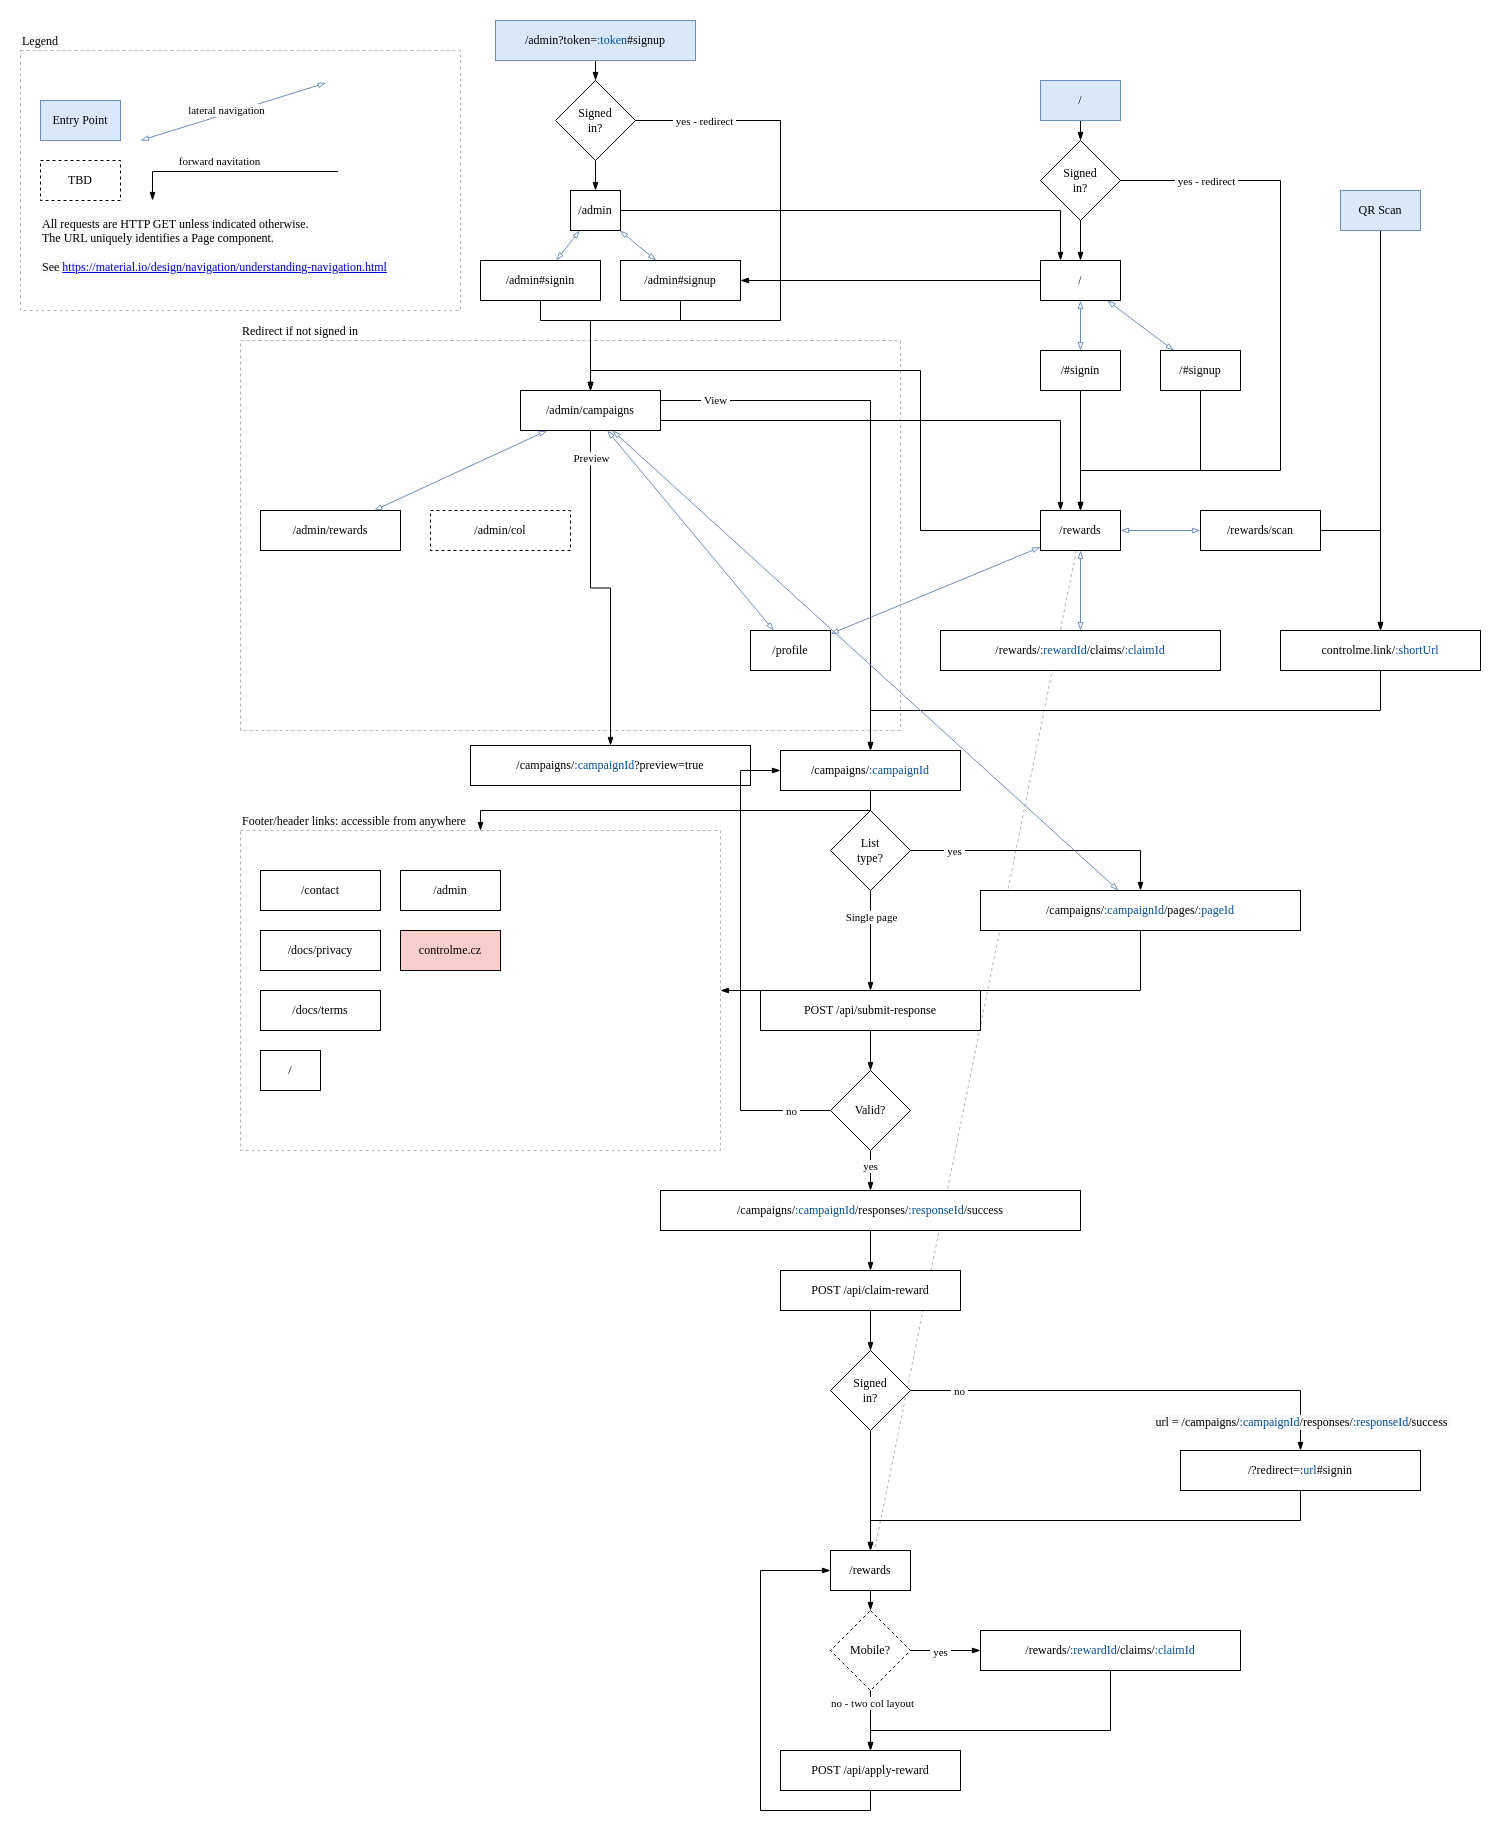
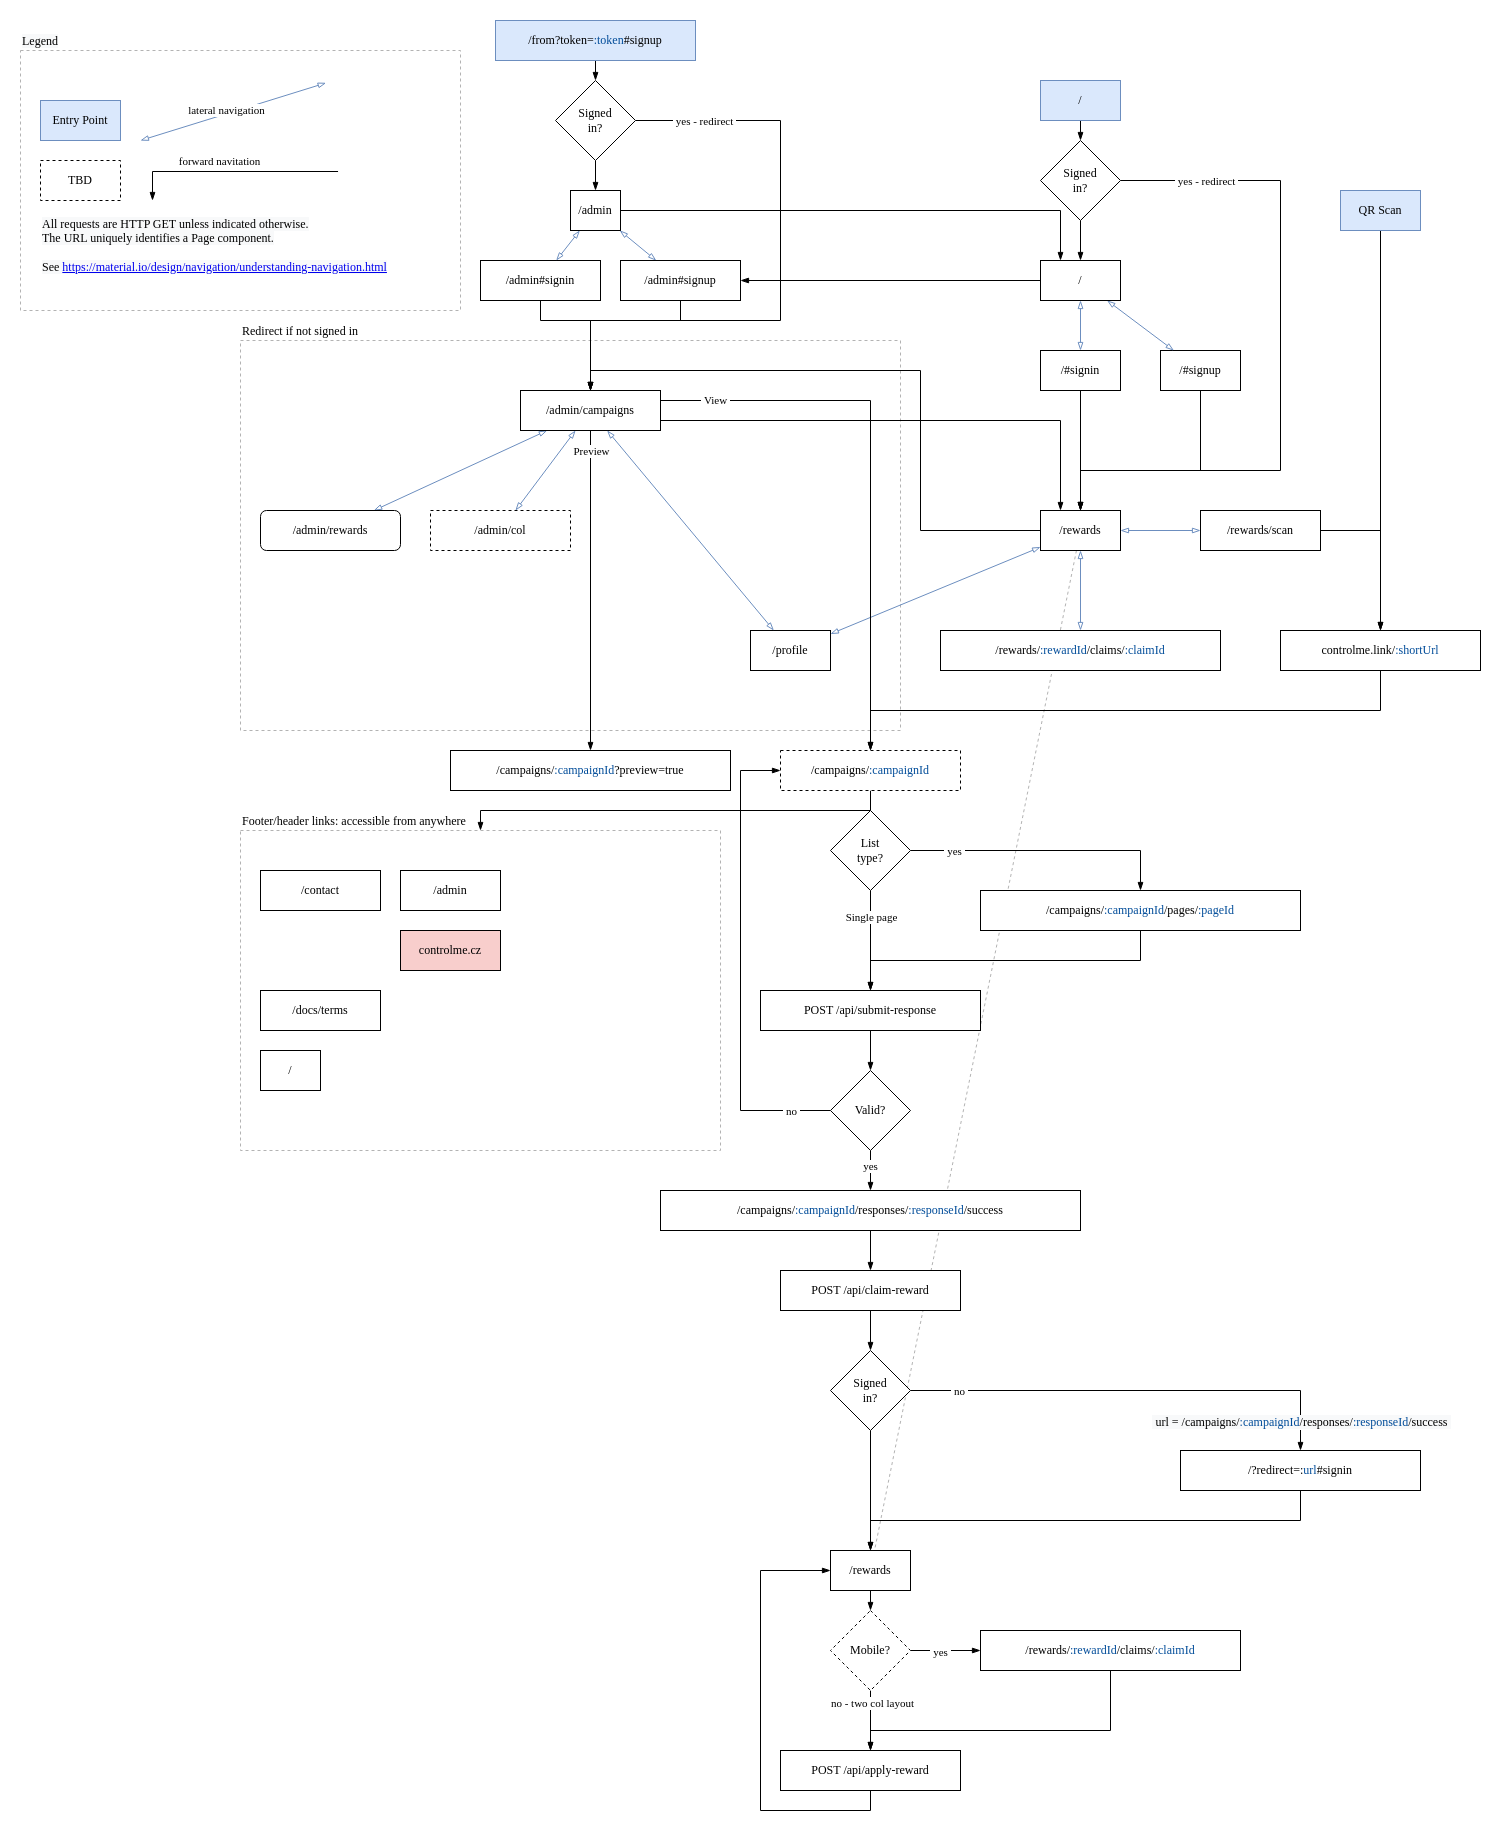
- <mxCell id="47" value="/admin?token=&lt;font color=&quot;#004c99&quot;&gt;:token&lt;/font&gt;#signup" style="rounded=0;whiteSpace=wrap;html=1;fontFamily=Fira Code;fontSource=https%3A%2F%2Ffonts.googleapis.com%2Fcss%3Ffamily%3DFira%2BCode;fillColor=#dae8fc;strokeColor=#6c8ebf;" vertex="1" parent="1"><mxGeometry x="495" y="20" width="200" height="40" as="geometry" /></mxCell>
+ <mxCell id="47" value="/from?token=&lt;font color=&quot;#004c99&quot;&gt;:token&lt;/font&gt;#signup" style="rounded=0;whiteSpace=wrap;html=1;fontFamily=Fira Code;fontSource=https%3A%2F%2Ffonts.googleapis.com%2Fcss%3Ffamily%3DFira%2BCode;fillColor=#dae8fc;strokeColor=#6c8ebf;" vertex="1" parent="1"><mxGeometry x="495" y="20" width="200" height="40" as="geometry" /></mxCell>
- <mxCell id="32" value="/admin/rewards" style="rounded=0;whiteSpace=wrap;html=1;fontFamily=Fira Code;fontSource=https%3A%2F%2Ffonts.googleapis.com%2Fcss%3Ffamily%3DFira%2BCode;" vertex="1" parent="1"><mxGeometry x="260" y="510" width="140" height="40" as="geometry" /></mxCell>
+ <mxCell id="32" value="/admin/rewards" style="whiteSpace=wrap;html=1;fontFamily=Fira Code;fontSource=https%3A%2F%2Ffonts.googleapis.com%2Fcss%3Ffamily%3DFira%2BCode;rounded=1;" vertex="1" parent="1"><mxGeometry x="260" y="510" width="140" height="40" as="geometry" /></mxCell>
- <mxCell id="30" style="edgeStyle=none;rounded=0;orthogonalLoop=1;jettySize=auto;html=1;fontFamily=Fira Code;fontSource=https%3A%2F%2Ffonts.googleapis.com%2Fcss%3Ffamily%3DFira%2BCode;startArrow=blockThin;startFill=0;endArrow=blockThin;endFill=0;fillColor=#dae8fc;strokeColor=#6c8ebf;" edge="1" parent="1" source="31" target="38"><mxGeometry relative="1" as="geometry" /></mxCell>
+ <mxCell id="30" style="edgeStyle=none;rounded=0;orthogonalLoop=1;jettySize=auto;html=1;fontFamily=Fira Code;fontSource=https%3A%2F%2Ffonts.googleapis.com%2Fcss%3Ffamily%3DFira%2BCode;startArrow=blockThin;startFill=0;endArrow=blockThin;endFill=0;fillColor=#dae8fc;strokeColor=#6c8ebf;" edge="1" parent="1" source="31" target="33"><mxGeometry relative="1" as="geometry" /></mxCell>
- <mxCell id="36" value="/campaigns/&lt;font color=&quot;#004c99&quot;&gt;:campaignId&lt;/font&gt;?preview=true" style="rounded=0;whiteSpace=wrap;html=1;fontFamily=Fira Code;fontSource=https%3A%2F%2Ffonts.googleapis.com%2Fcss%3Ffamily%3DFira%2BCode;" vertex="1" parent="1"><mxGeometry x="470" y="745" width="280" height="40" as="geometry" /></mxCell>
+ <mxCell id="36" value="/campaigns/&lt;font color=&quot;#004c99&quot;&gt;:campaignId&lt;/font&gt;?preview=true" style="rounded=0;whiteSpace=wrap;html=1;fontFamily=Fira Code;fontSource=https%3A%2F%2Ffonts.googleapis.com%2Fcss%3Ffamily%3DFira%2BCode;" vertex="1" parent="1"><mxGeometry x="450" y="750" width="280" height="40" as="geometry" /></mxCell>
- <mxCell id="35" value="/campaigns/&lt;font color=&quot;#004c99&quot;&gt;:campaignId&lt;/font&gt;" style="rounded=0;whiteSpace=wrap;html=1;fontFamily=Fira Code;fontSource=https%3A%2F%2Ffonts.googleapis.com%2Fcss%3Ffamily%3DFira%2BCode;" vertex="1" parent="1"><mxGeometry y="750" width="180" height="40" as="geometry" x="780" /></mxCell>
+ <mxCell id="35" value="/campaigns/&lt;font color=&quot;#004c99&quot;&gt;:campaignId&lt;/font&gt;" style="rounded=0;whiteSpace=wrap;html=1;fontFamily=Fira Code;fontSource=https%3A%2F%2Ffonts.googleapis.com%2Fcss%3Ffamily%3DFira%2BCode;dashed=1;" vertex="1" parent="1"><mxGeometry y="750" width="180" height="40" as="geometry" x="780" /></mxCell>
- <mxCell id="105" value="/docs/privacy" style="rounded=0;whiteSpace=wrap;html=1;fontFamily=Fira Code;fontSource=https%3A%2F%2Ffonts.googleapis.com%2Fcss%3Ffamily%3DFira%2BCode;" vertex="1" parent="1"><mxGeometry x="260" y="930" width="120" height="40" as="geometry" /></mxCell>
- <mxCell id="37" style="edgeStyle=orthogonalEdgeStyle;rounded=0;orthogonalLoop=1;jettySize=auto;html=1;exitX=0.5;exitY=1;exitDx=0;exitDy=0;fontFamily=Fira Code;fontSource=https%3A%2F%2Ffonts.googleapis.com%2Fcss%3Ffamily%3DFira%2BCode;endArrow=blockThin;endFill=1;" edge="1" parent="1" source="38" target="2"><mxGeometry relative="1" as="geometry" /></mxCell>
+ <mxCell id="37" style="edgeStyle=orthogonalEdgeStyle;rounded=0;orthogonalLoop=1;jettySize=auto;html=1;exitX=0.5;exitY=1;exitDx=0;exitDy=0;entryX=0.5;entryY=0;entryDx=0;entryDy=0;fontFamily=Fira Code;fontSource=https%3A%2F%2Ffonts.googleapis.com%2Fcss%3Ffamily%3DFira%2BCode;endArrow=blockThin;endFill=1;" edge="1" parent="1" source="38" target="40"><mxGeometry relative="1" as="geometry" /></mxCell>
